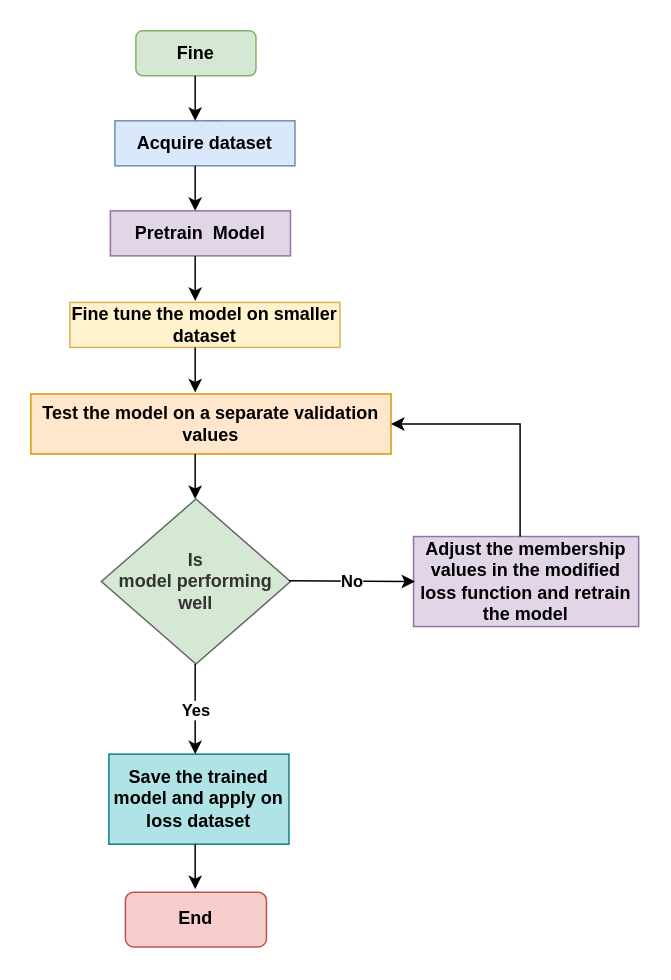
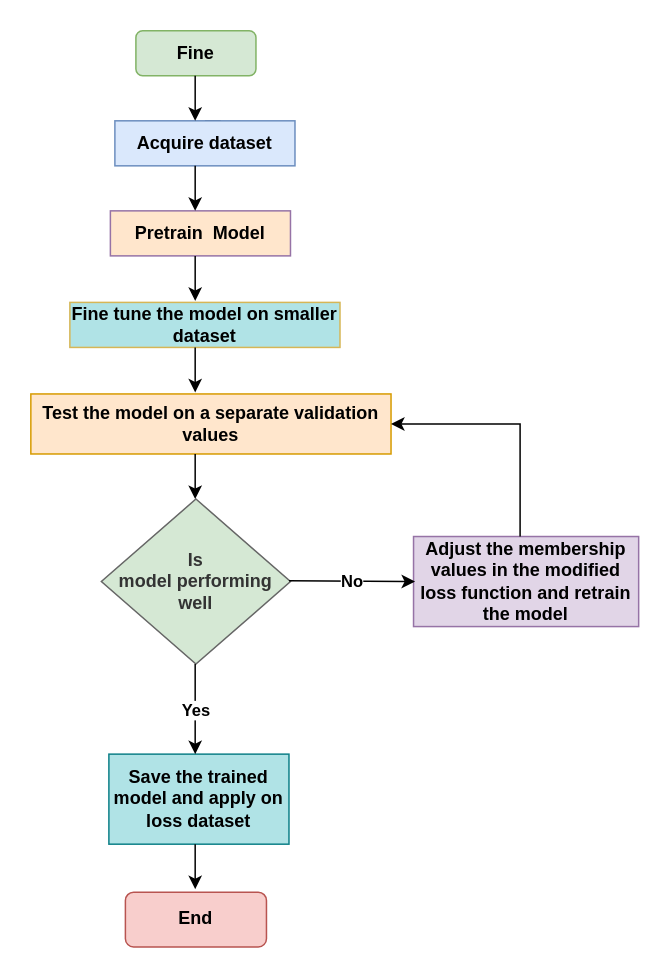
- <mxCell id="5" value="Pretrain &amp;nbsp;Model" style="rounded=0;whiteSpace=wrap;html=1;fontStyle=1;fillColor=#e1d5e7;strokeColor=#9673a6;" vertex="1" parent="1"><mxGeometry x="73" y="140" width="120" height="30" as="geometry" /></mxCell>
+ <mxCell id="5" value="Pretrain &amp;nbsp;Model" style="rounded=0;whiteSpace=wrap;html=1;fontStyle=1;fillColor=#ffe6cc;strokeColor=#9673a6;" vertex="1" parent="1"><mxGeometry x="73" y="140" width="120" height="30" as="geometry" /></mxCell>
- <mxCell id="6" value="Fine tune the model on smaller dataset" style="rounded=0;whiteSpace=wrap;html=1;fontStyle=1;fillColor=#fff2cc;strokeColor=#d6b656;" vertex="1" parent="1"><mxGeometry x="46" y="201" width="180" height="30" as="geometry" /></mxCell>
+ <mxCell id="6" value="Fine tune the model on smaller dataset" style="rounded=0;whiteSpace=wrap;html=1;fontStyle=1;fillColor=#b0e3e6;strokeColor=#d6b656;" vertex="1" parent="1"><mxGeometry x="46" y="201" width="180" height="30" as="geometry" /></mxCell>
